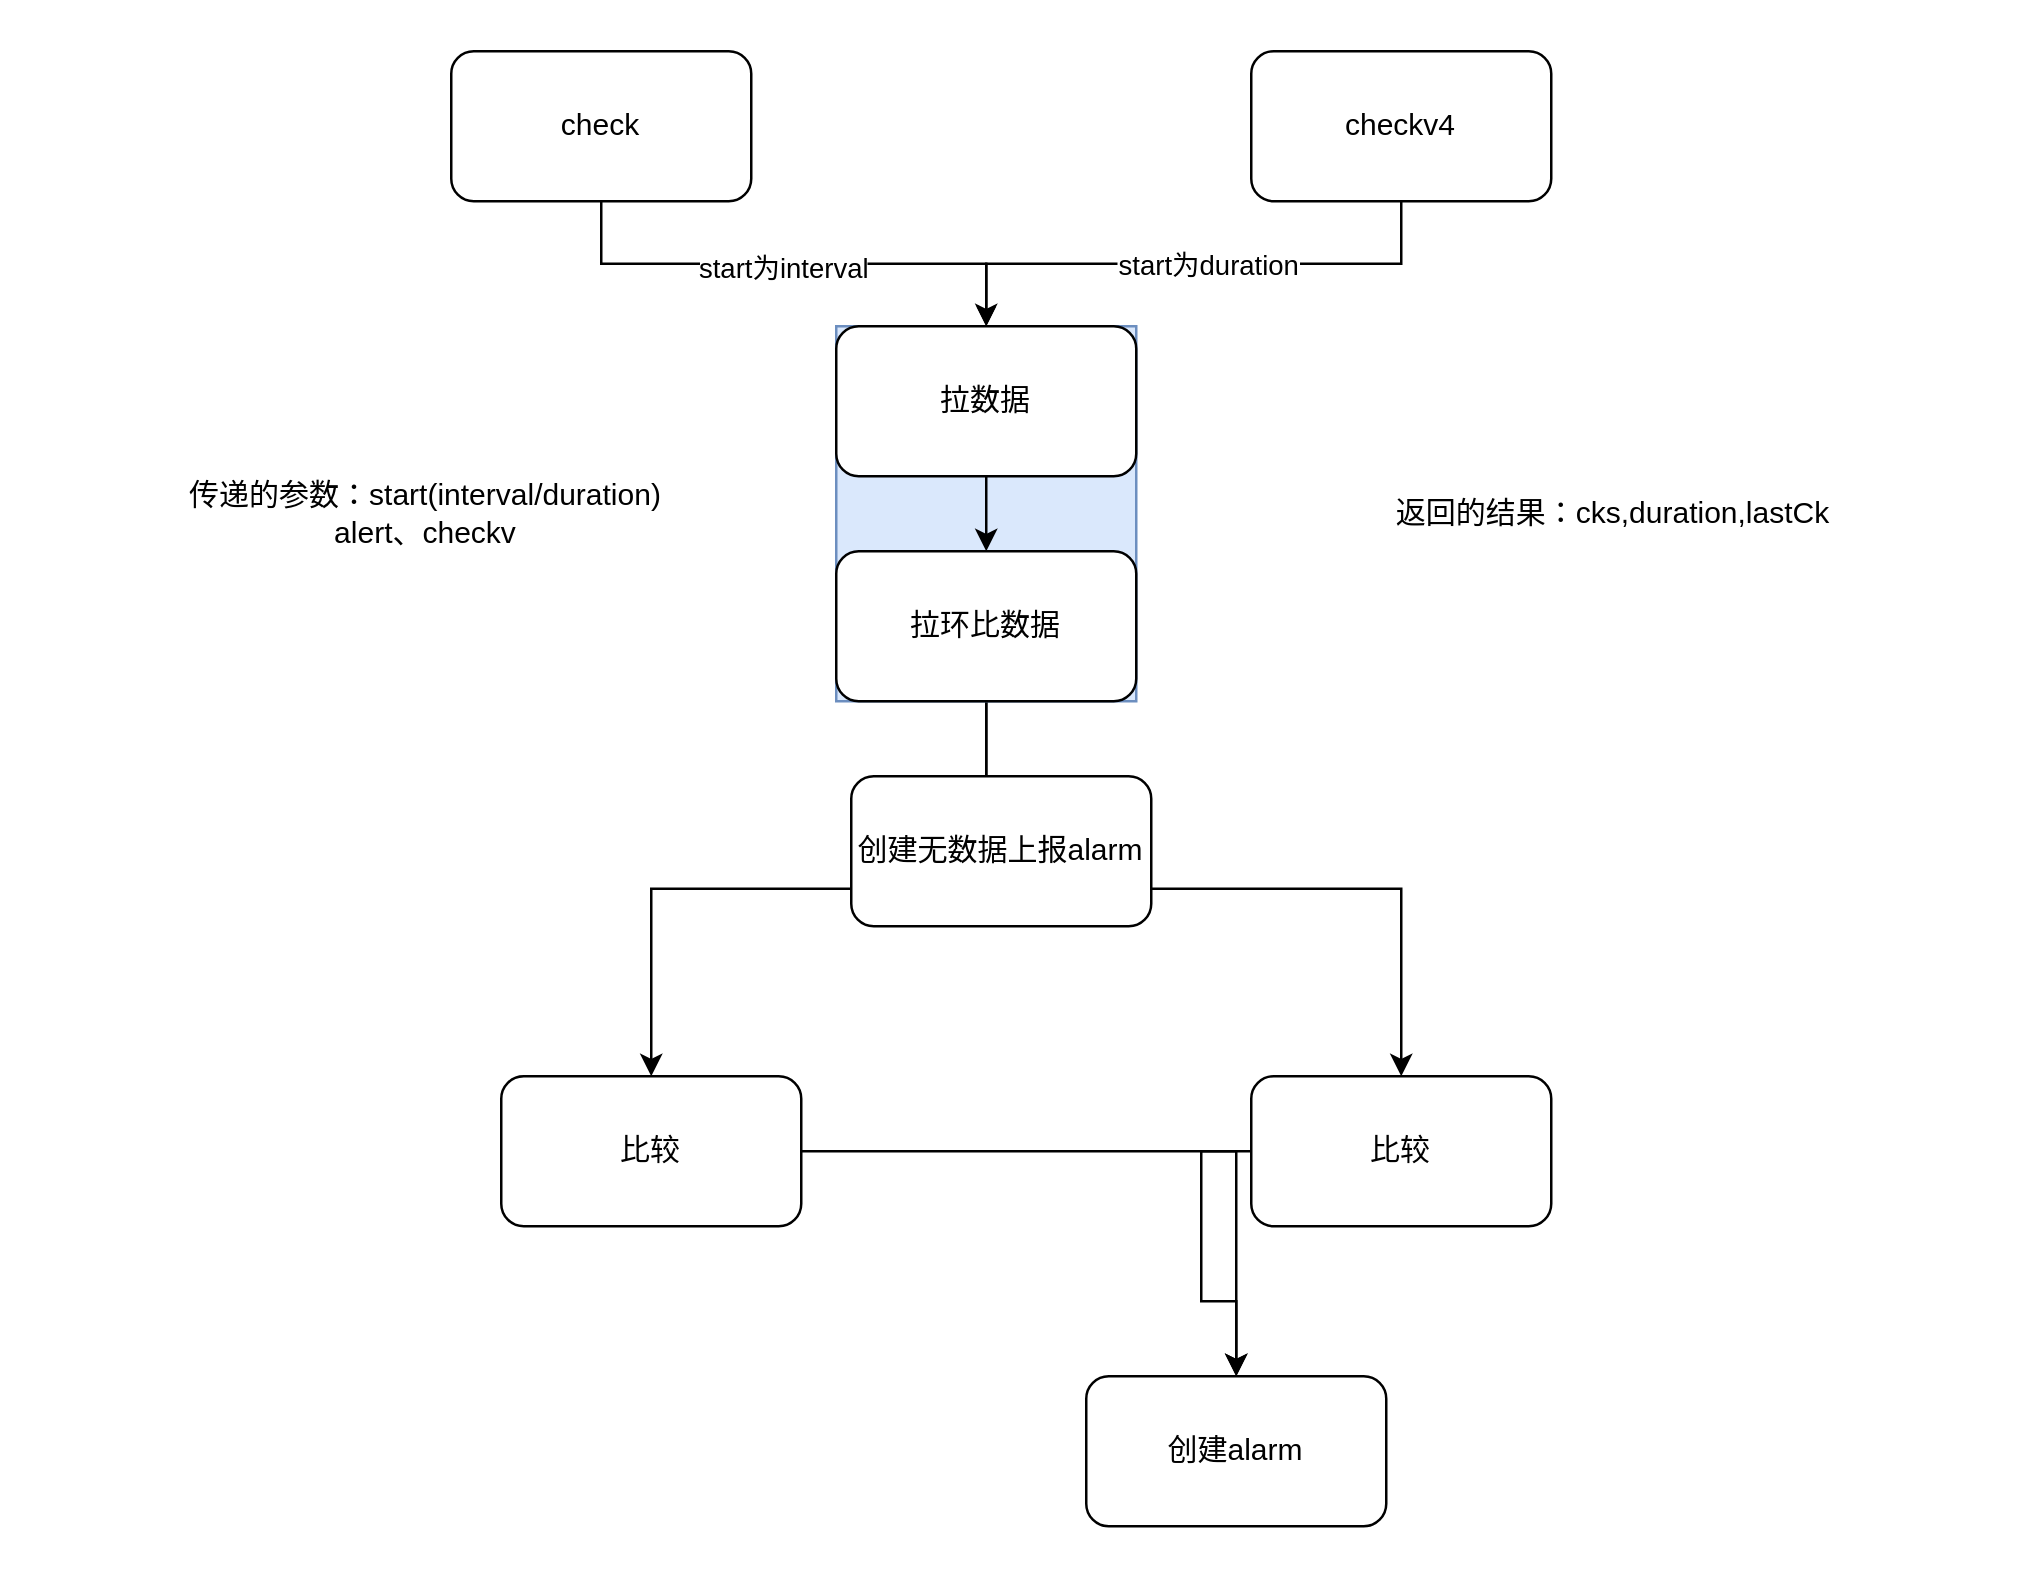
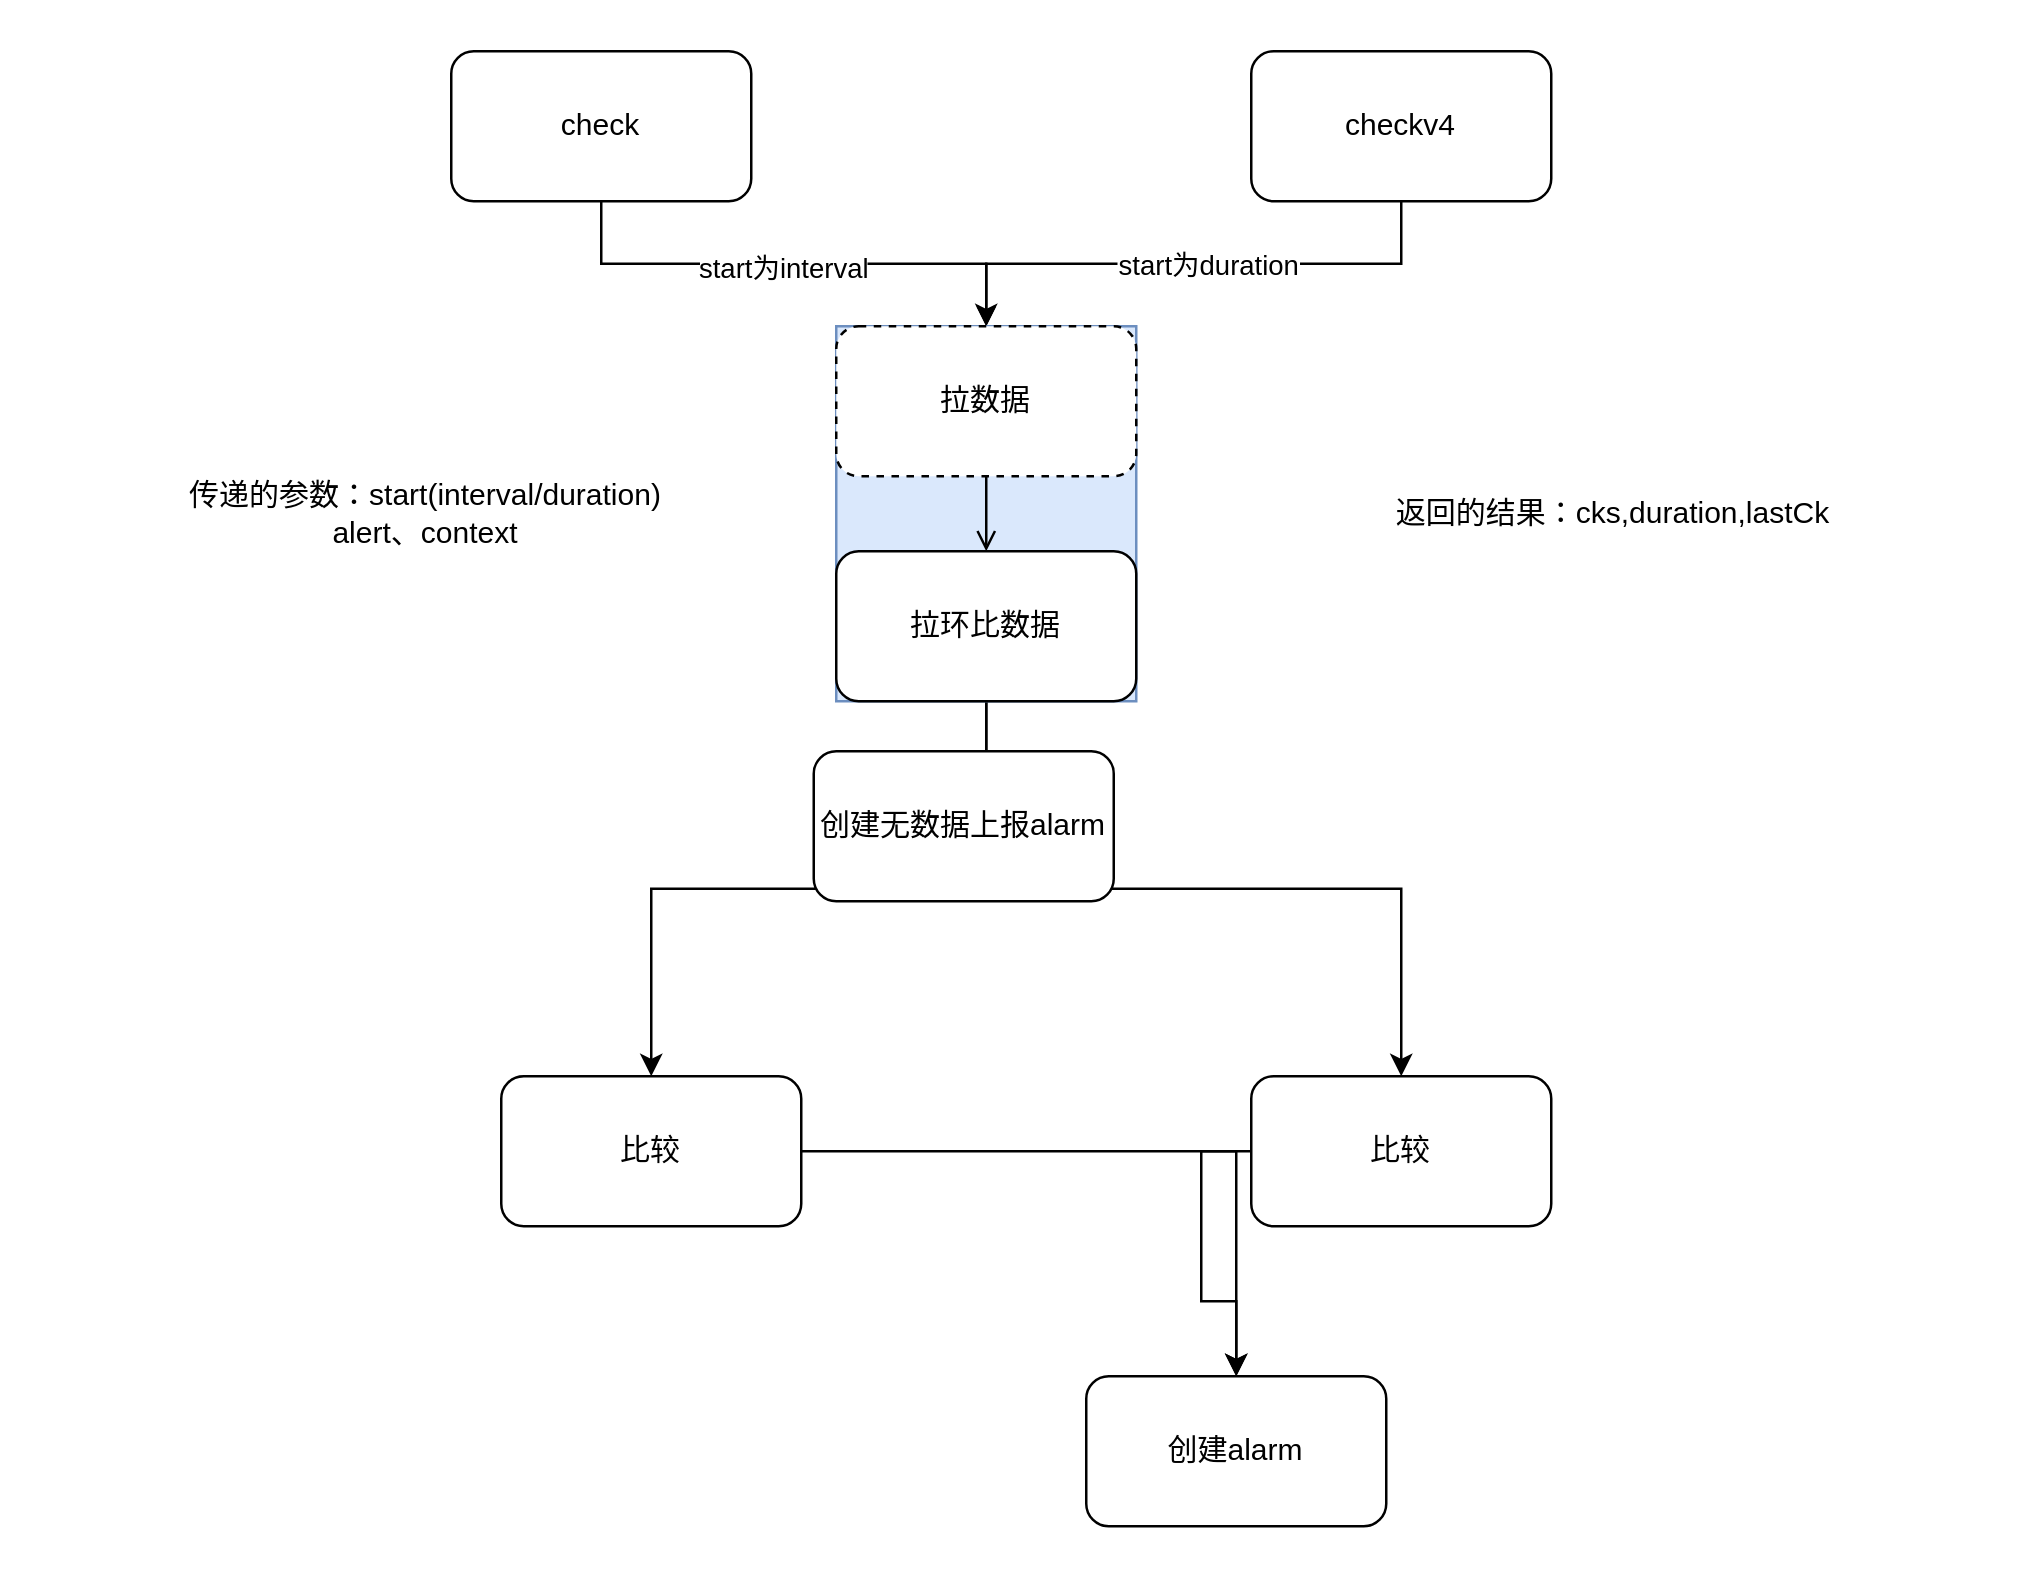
- <mxCell id="20" value="拉数据" style="rounded=1;whiteSpace=wrap;html=1;movable=1;resizable=1;rotatable=1;deletable=1;editable=1;locked=0;connectable=1;" vertex="1" parent="17"><mxGeometry width="120" height="60" as="geometry" /></mxCell>
+ <mxCell id="20" value="拉数据" style="rounded=1;whiteSpace=wrap;html=1;movable=1;resizable=1;rotatable=1;deletable=1;editable=1;locked=0;connectable=1;dashed=1;" vertex="1" parent="17"><mxGeometry width="120" height="60" as="geometry" /></mxCell>
- <mxCell id="15" value="传递的参数：start(interval/duration)&lt;br&gt;alert、checkv" style="text;html=1;strokeColor=none;fillColor=none;align=center;verticalAlign=middle;whiteSpace=wrap;rounded=0;" vertex="1" parent="1"><mxGeometry x="20" y="190" width="300" height="30" as="geometry" /></mxCell>
+ <mxCell id="15" value="传递的参数：start(interval/duration)&lt;br&gt;alert、context" style="text;html=1;strokeColor=none;fillColor=none;align=center;verticalAlign=middle;whiteSpace=wrap;rounded=0;" vertex="1" parent="1"><mxGeometry x="20" y="190" width="300" height="30" as="geometry" /></mxCell>
- <mxCell id="19" value="" style="edgeStyle=orthogonalEdgeStyle;rounded=0;orthogonalLoop=1;jettySize=auto;html=1;movable=1;resizable=1;rotatable=1;deletable=1;editable=1;locked=0;connectable=1;" edge="1" parent="17" source="20" target="18"><mxGeometry relative="1" as="geometry" /></mxCell>
+ <mxCell id="19" value="" style="edgeStyle=orthogonalEdgeStyle;rounded=0;orthogonalLoop=1;jettySize=auto;html=1;movable=1;resizable=1;rotatable=1;deletable=1;editable=1;locked=0;connectable=1;endArrow=open;" edge="1" parent="17" source="20" target="18"><mxGeometry relative="1" as="geometry" /></mxCell>
- <mxCell id="21" value="创建无数据上报alarm" style="rounded=1;whiteSpace=wrap;html=1;" vertex="1" parent="1"><mxGeometry x="340" y="310" width="120" height="60" as="geometry" /></mxCell>
+ <mxCell id="21" value="创建无数据上报alarm" style="rounded=1;whiteSpace=wrap;html=1;" vertex="1" parent="1"><mxGeometry x="325" y="300" width="120" height="60" as="geometry" /></mxCell>
